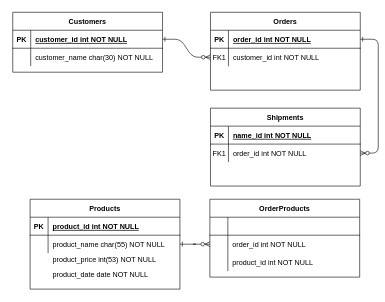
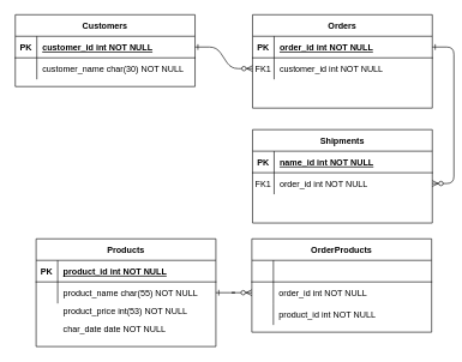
- <mxCell id="37" value="product_date date NOT NULL" style="shape=partialRectangle;overflow=hidden;connectable=0;fillColor=none;top=0;left=0;bottom=0;right=0;align=left;spacingLeft=6;" parent="1" vertex="1"><mxGeometry x="79" y="442" width="220" height="30" as="geometry"><mxRectangle width="220" height="30" as="alternateBounds" /></mxGeometry></mxCell>
+ <mxCell id="37" value="char_date date NOT NULL" style="shape=partialRectangle;overflow=hidden;connectable=0;fillColor=none;top=0;left=0;bottom=0;right=0;align=left;spacingLeft=6;" parent="1" vertex="1"><mxGeometry x="79" y="442" width="220" height="30" as="geometry"><mxRectangle width="220" height="30" as="alternateBounds" /></mxGeometry></mxCell>
